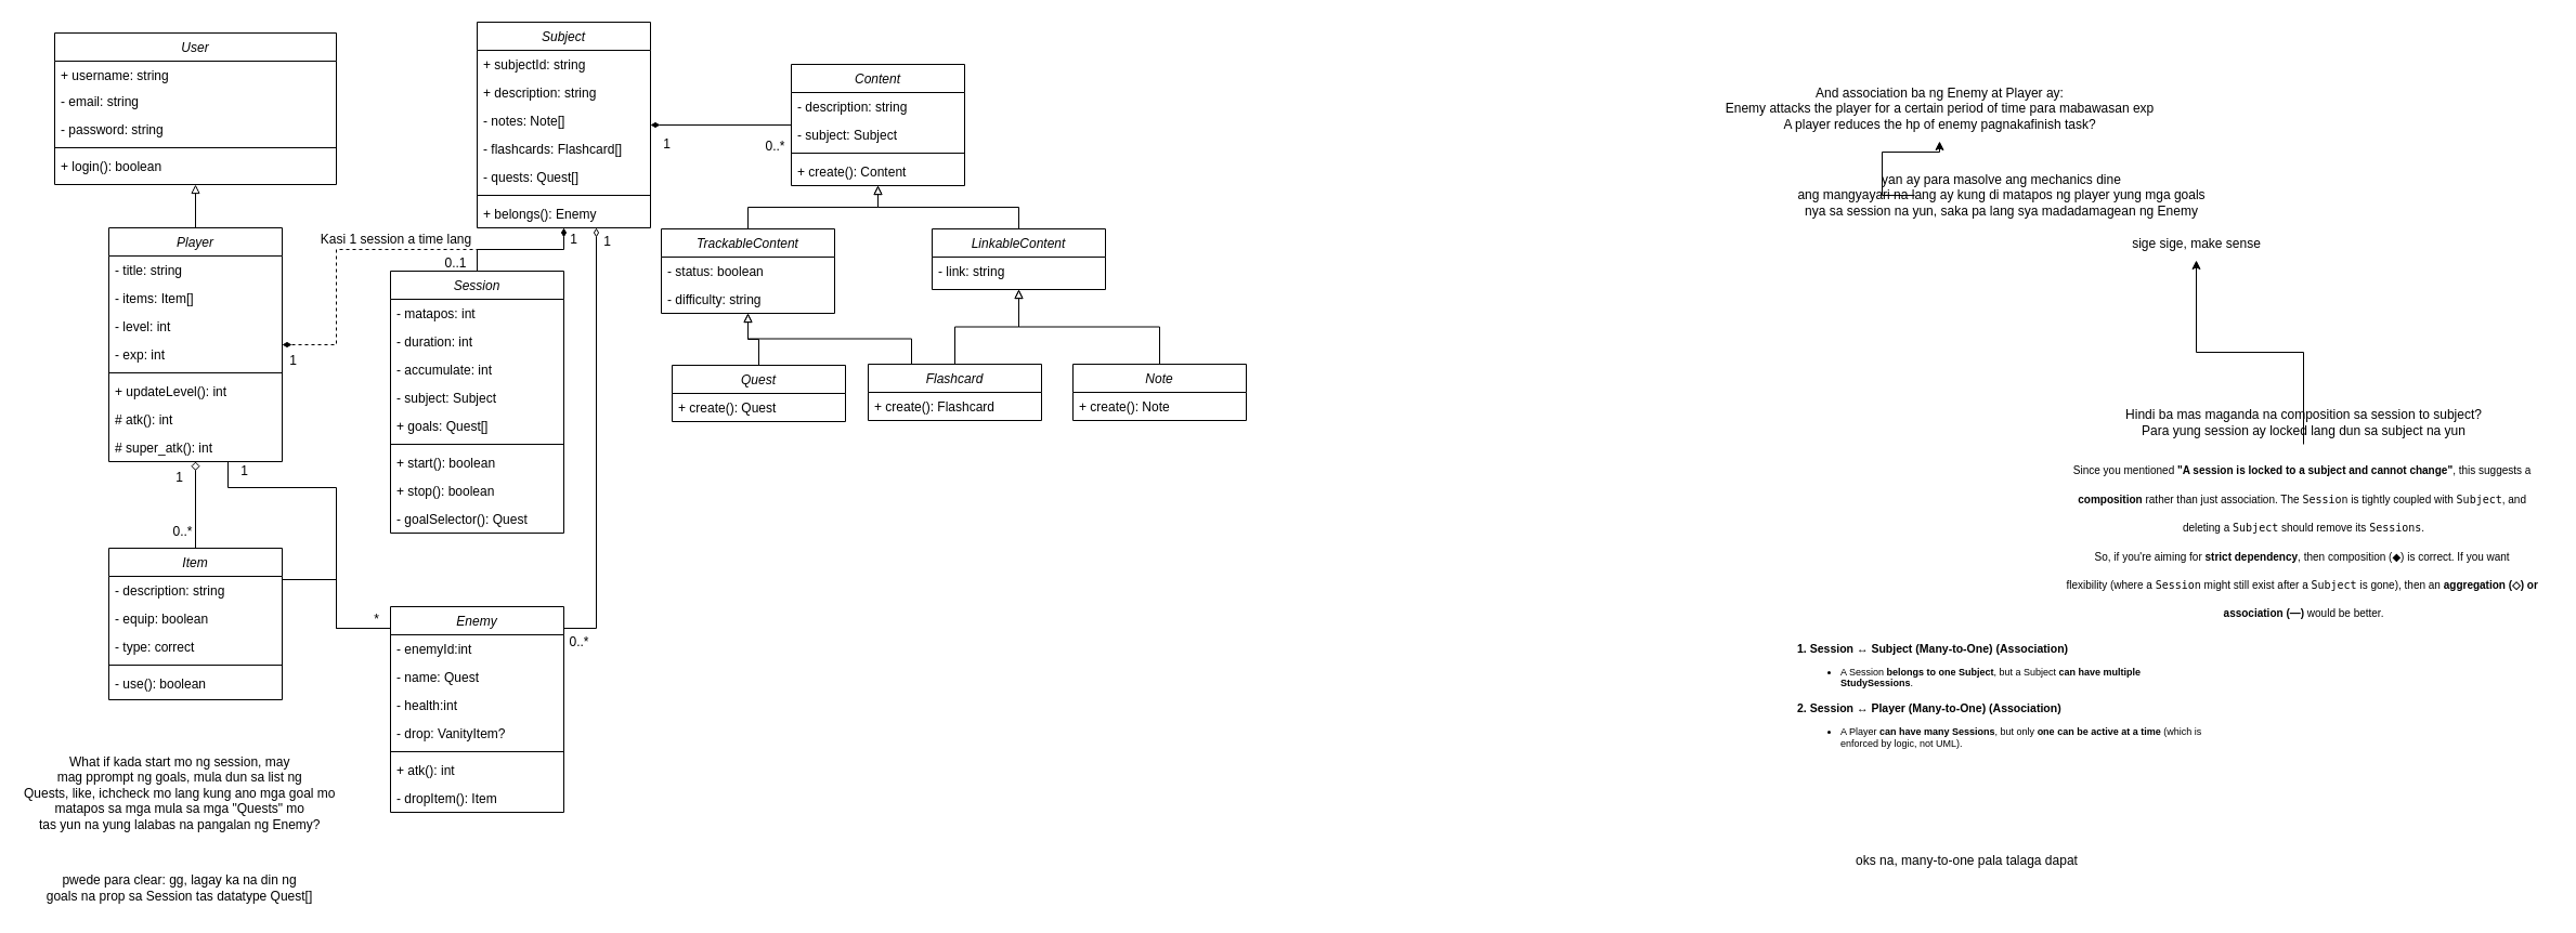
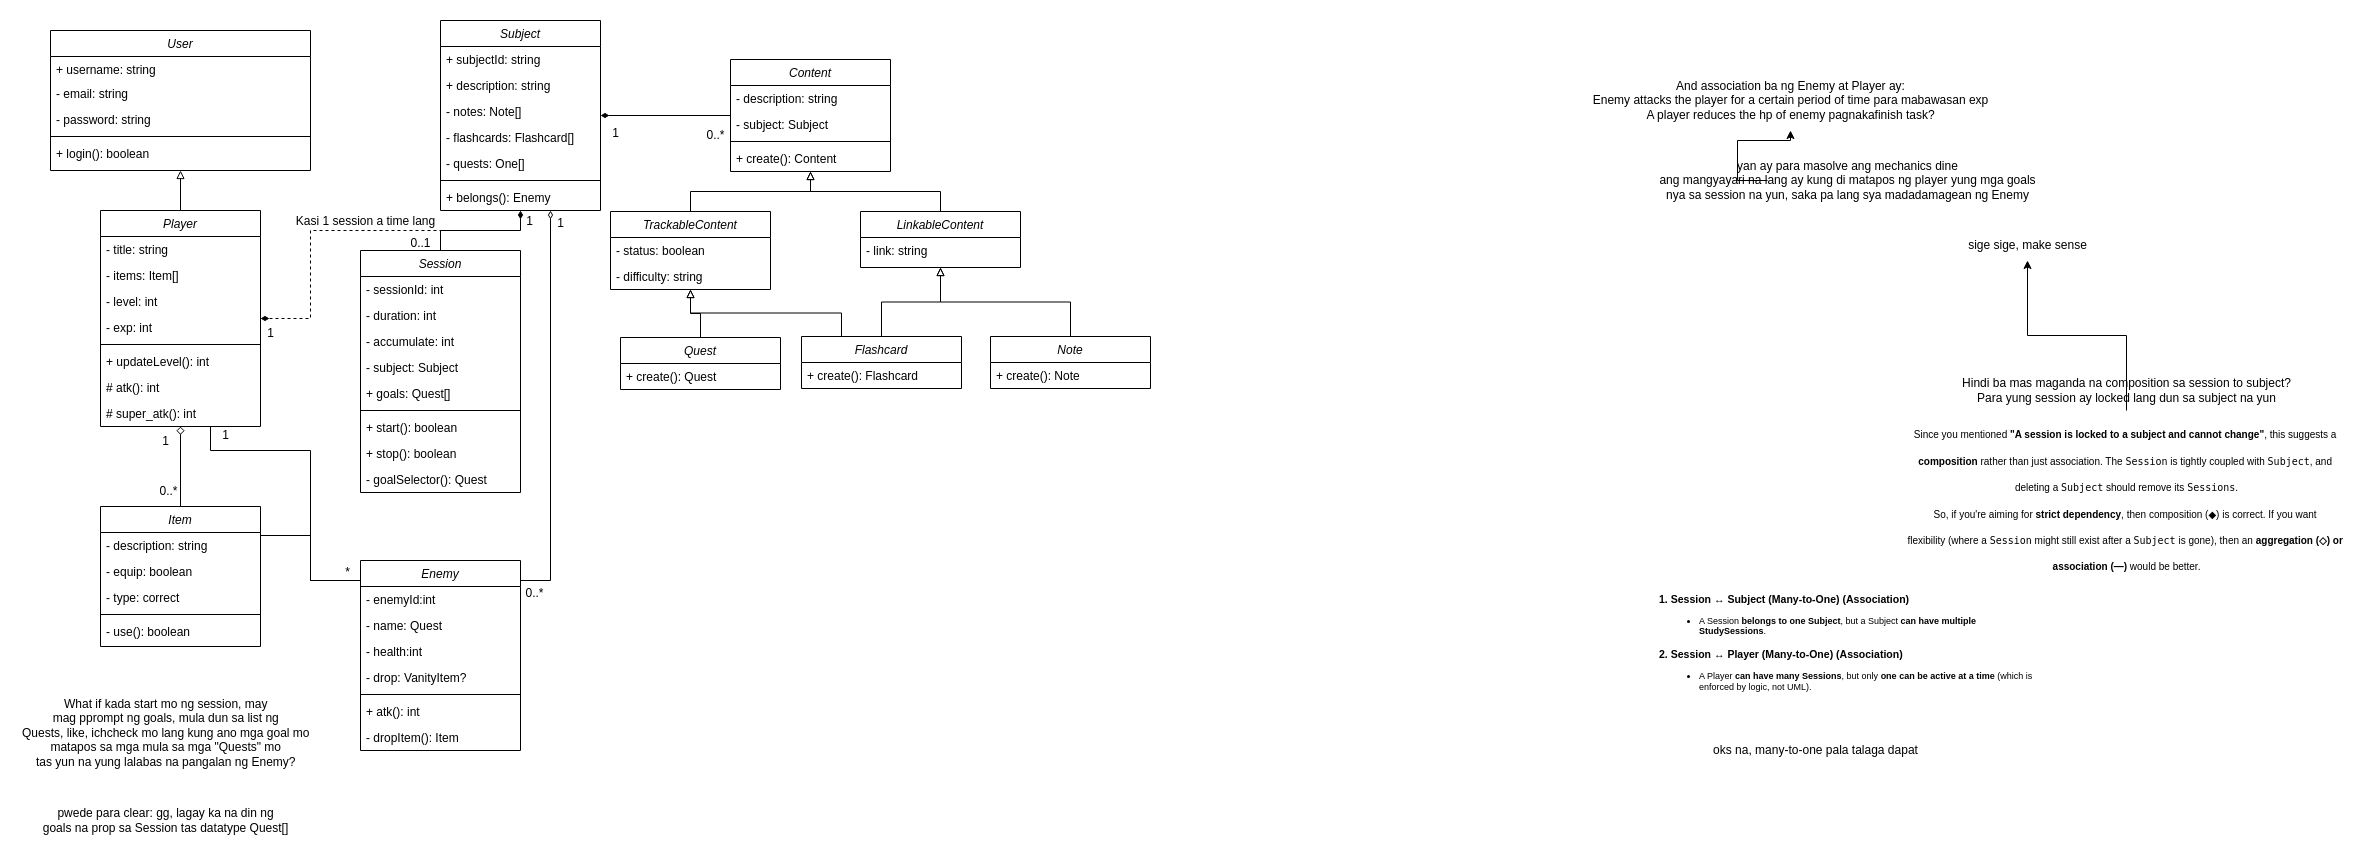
- <mxCell id="75" value="- quests: Quest[]" style="text;align=left;verticalAlign=top;spacingLeft=4;spacingRight=4;overflow=hidden;rotatable=0;points=[[0,0.5],[1,0.5]];portConstraint=eastwest;rounded=0;shadow=0;html=0;" vertex="1" parent="70"><mxGeometry y="130" width="160" height="26" as="geometry" /></mxCell>
+ <mxCell id="75" value="- quests: One[]" style="text;align=left;verticalAlign=top;spacingLeft=4;spacingRight=4;overflow=hidden;rotatable=0;points=[[0,0.5],[1,0.5]];portConstraint=eastwest;rounded=0;shadow=0;html=0;" vertex="1" parent="70"><mxGeometry y="130" width="160" height="26" as="geometry" /></mxCell>
- <mxCell id="83" value="sige sige, make sense" style="text;html=1;align=center;verticalAlign=middle;resizable=0;points=[];autosize=1;strokeColor=none;fillColor=none;" vertex="1" parent="1"><mxGeometry x="1957" y="210" width="140" height="30" as="geometry" /></mxCell>
+ <mxCell id="83" value="sige sige, make sense" style="text;html=1;align=center;verticalAlign=middle;resizable=0;points=[];autosize=1;strokeColor=none;fillColor=none;" vertex="1" parent="1"><mxGeometry x="1957" y="230" width="140" height="30" as="geometry" /></mxCell>
- <mxCell id="21" value="- matapos: int" style="text;align=left;verticalAlign=top;spacingLeft=4;spacingRight=4;overflow=hidden;rotatable=0;points=[[0,0.5],[1,0.5]];portConstraint=eastwest;" vertex="1" parent="20"><mxGeometry y="26" width="160" height="26" as="geometry" /></mxCell>
+ <mxCell id="21" value="- sessionId: int" style="text;align=left;verticalAlign=top;spacingLeft=4;spacingRight=4;overflow=hidden;rotatable=0;points=[[0,0.5],[1,0.5]];portConstraint=eastwest;" vertex="1" parent="20"><mxGeometry y="26" width="160" height="26" as="geometry" /></mxCell>
- <mxCell id="79" value="oks na, many-to-one pala talaga dapat" style="text;html=1;align=center;verticalAlign=middle;resizable=0;points=[];autosize=1;strokeColor=none;fillColor=none;" vertex="1" parent="1"><mxGeometry x="1700" y="780" width="230" height="30" as="geometry" /></mxCell>
+ <mxCell id="79" value="oks na, many-to-one pala talaga dapat" style="text;html=1;align=center;verticalAlign=middle;resizable=0;points=[];autosize=1;strokeColor=none;fillColor=none;" vertex="1" parent="1"><mxGeometry x="1700" y="735" width="230" height="30" as="geometry" /></mxCell>
